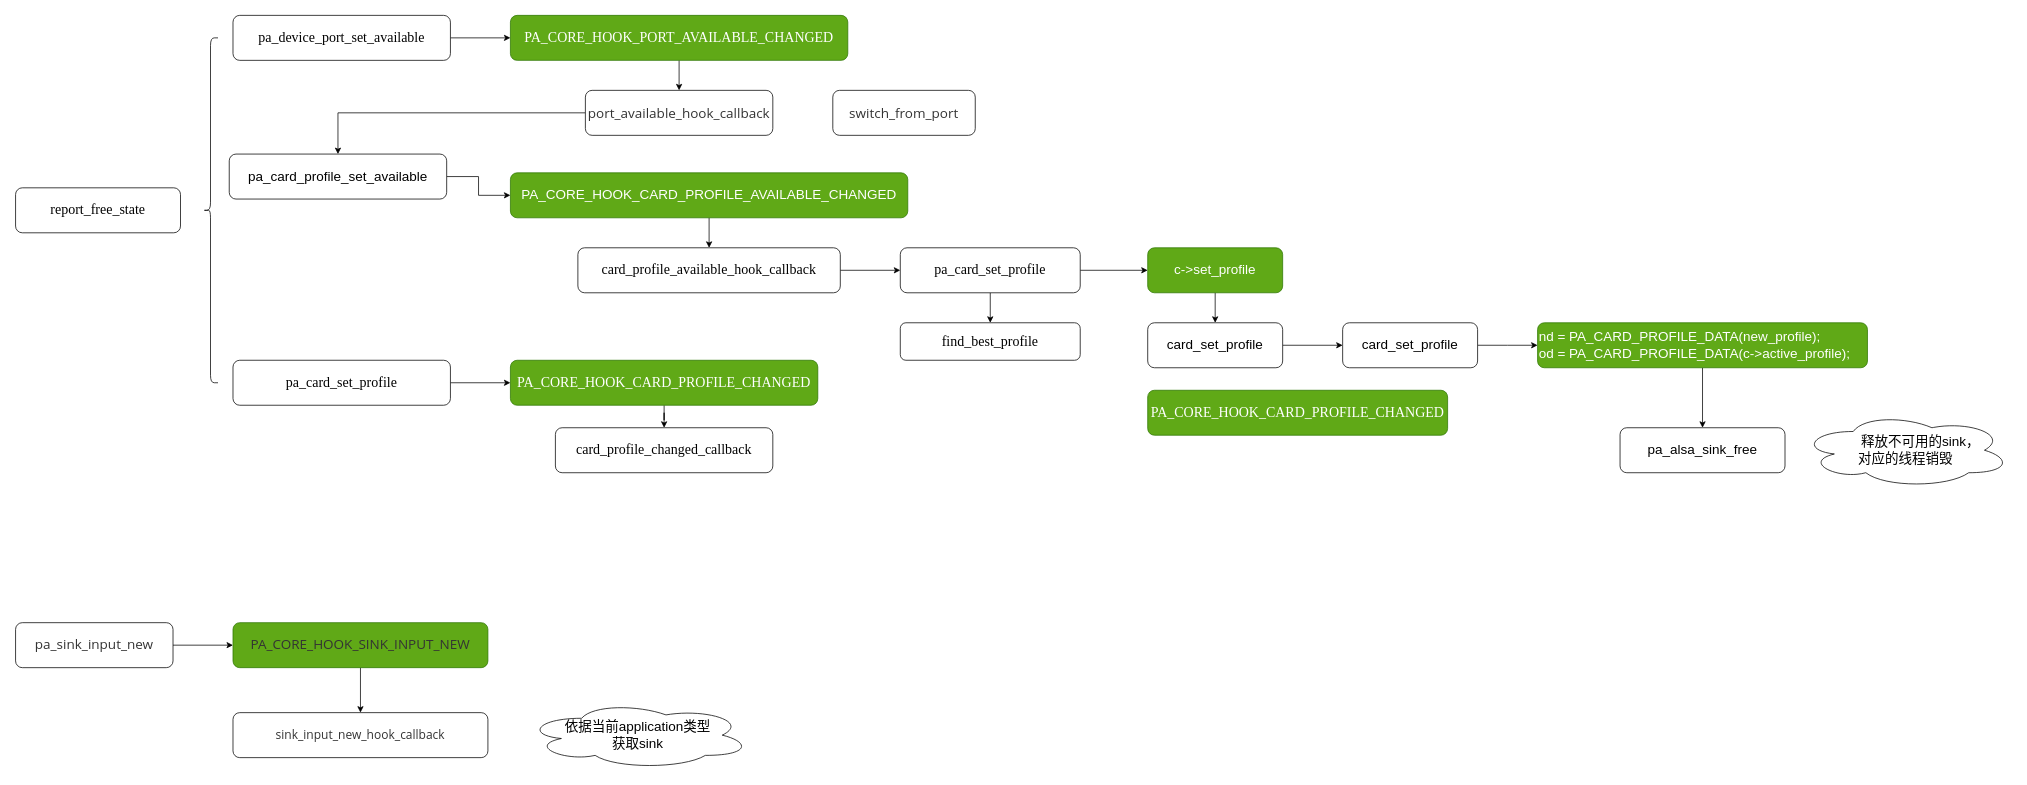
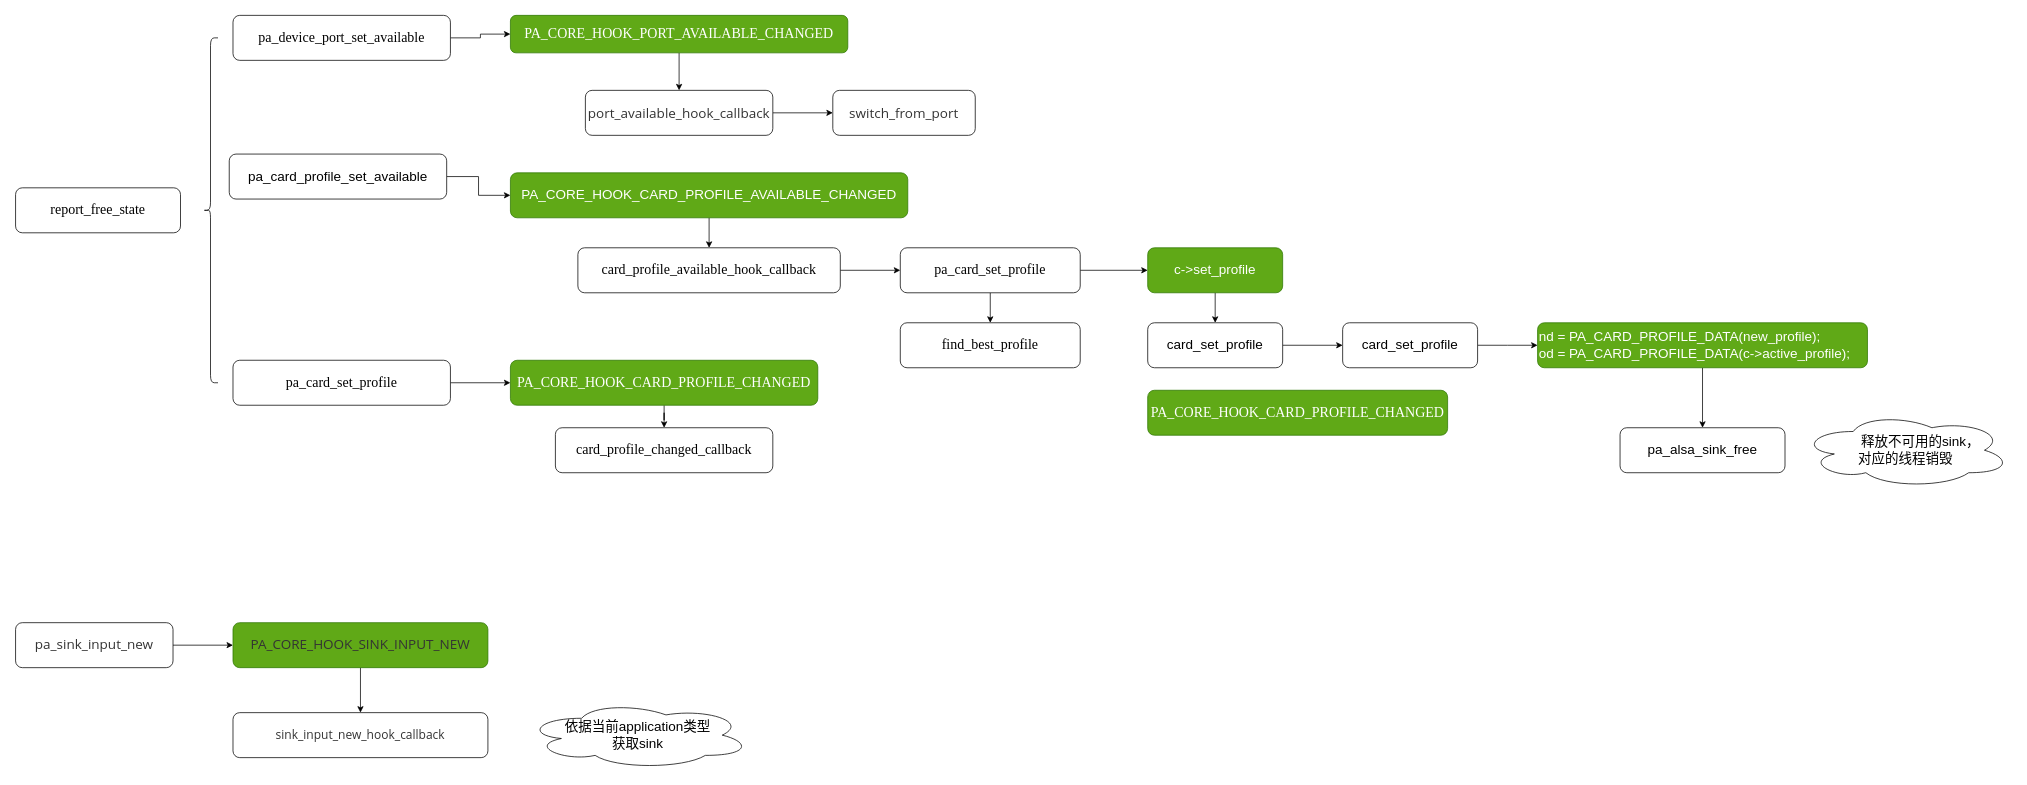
- <mxCell id="17" value="&lt;p style=&quot;text-align: start; margin: 0px;&quot;&gt;&lt;font face=&quot;Bitstream Charter&quot;&gt;&lt;span style=&quot;font-size: 18.667px;&quot;&gt;PA_CORE_HOOK_PORT_AVAILABLE_CHANGED&lt;/span&gt;&lt;/font&gt;&lt;br&gt;&lt;/p&gt;" style="rounded=1;whiteSpace=wrap;html=1;fillColor=#60a917;fontColor=#ffffff;strokeColor=#2D7600;" vertex="1" parent="1"><mxGeometry x="680" y="20" width="450" height="60" as="geometry" /></mxCell>
+ <mxCell id="17" value="&lt;p style=&quot;text-align: start; margin: 0px;&quot;&gt;&lt;font face=&quot;Bitstream Charter&quot;&gt;&lt;span style=&quot;font-size: 18.667px;&quot;&gt;PA_CORE_HOOK_PORT_AVAILABLE_CHANGED&lt;/span&gt;&lt;/font&gt;&lt;br&gt;&lt;/p&gt;" style="rounded=1;whiteSpace=wrap;html=1;fillColor=#60a917;fontColor=#ffffff;strokeColor=#2D7600;" vertex="1" parent="1"><mxGeometry x="680" y="20" width="450" height="50" as="geometry" /></mxCell>
- <mxCell id="18" value="" style="edgeStyle=orthogonalEdgeStyle;rounded=0;orthogonalLoop=1;jettySize=auto;html=1;fontSize=18;" edge="1" parent="1" source="19" target="11"><mxGeometry relative="1" as="geometry" /></mxCell>
+ <mxCell id="18" value="" style="edgeStyle=orthogonalEdgeStyle;rounded=0;orthogonalLoop=1;jettySize=auto;html=1;fontSize=18;" edge="1" parent="1" source="19" target="20"><mxGeometry relative="1" as="geometry" /></mxCell>
- <mxCell id="24" value="&lt;p style=&quot;text-align: start; margin: 0px;&quot;&gt;&lt;font face=&quot;Bitstream Charter&quot;&gt;&lt;span style=&quot;font-size: 18.667px;&quot;&gt;find_best_profile&lt;/span&gt;&lt;/font&gt;&lt;br&gt;&lt;/p&gt;" style="rounded=1;whiteSpace=wrap;html=1;" vertex="1" parent="1"><mxGeometry x="1200" y="430" width="240" height="50" as="geometry" /></mxCell>
+ <mxCell id="24" value="&lt;p style=&quot;text-align: start; margin: 0px;&quot;&gt;&lt;font face=&quot;Bitstream Charter&quot;&gt;&lt;span style=&quot;font-size: 18.667px;&quot;&gt;find_best_profile&lt;/span&gt;&lt;/font&gt;&lt;br&gt;&lt;/p&gt;" style="rounded=1;whiteSpace=wrap;html=1;" vertex="1" parent="1"><mxGeometry x="1200" y="430" width="240" height="60" as="geometry" /></mxCell>
